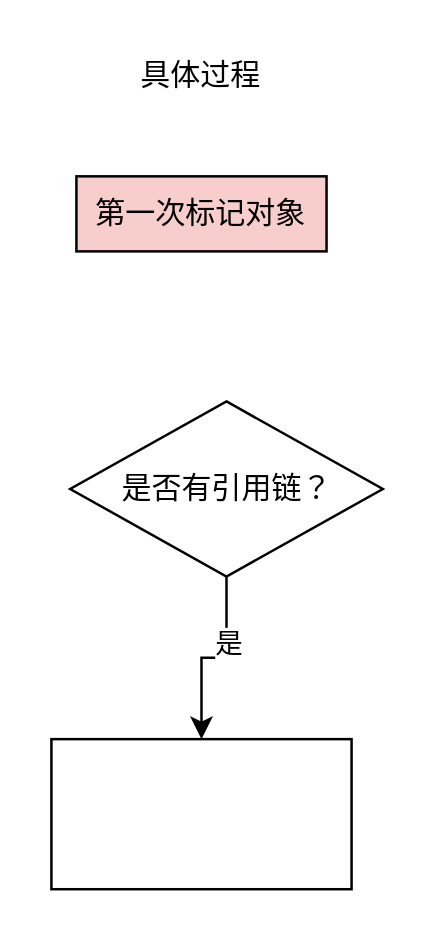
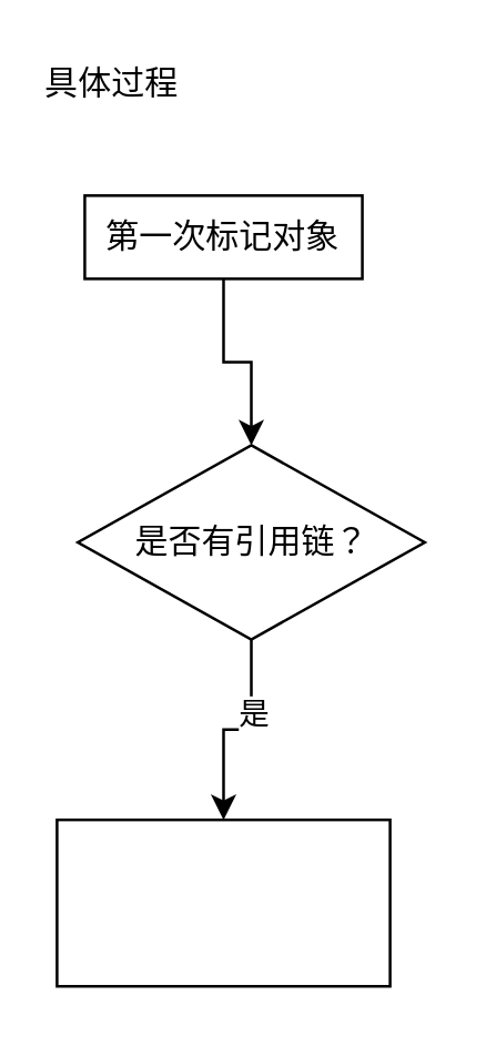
- <mxCell id="2" value="具体过程" style="text;html=1;strokeColor=none;fillColor=none;align=center;verticalAlign=middle;whiteSpace=wrap;rounded=0;" vertex="1" parent="1"><mxGeometry x="45" y="20" width="70" height="20" as="geometry" /></mxCell>
+ <mxCell id="2" value="具体过程" style="text;html=1;strokeColor=none;fillColor=none;align=center;verticalAlign=middle;whiteSpace=wrap;rounded=0;" vertex="1" parent="1"><mxGeometry x="5" y="20" width="70" height="20" as="geometry" /></mxCell>
- <mxCell id="4" value="第一次标记对象" style="rounded=0;whiteSpace=wrap;html=1;fillColor=#f8cecc;" vertex="1" parent="1"><mxGeometry x="30" y="70" width="100" height="30" as="geometry" /></mxCell>
+ <mxCell id="4" value="第一次标记对象" style="rounded=0;whiteSpace=wrap;html=1;" vertex="1" parent="1"><mxGeometry x="30" y="70" width="100" height="30" as="geometry" /></mxCell>
+ <mxCell id="3" value="" style="edgeStyle=orthogonalEdgeStyle;rounded=0;orthogonalLoop=1;jettySize=auto;html=1;" edge="1" parent="1" source="4" target="7"><mxGeometry relative="1" as="geometry" /></mxCell>
